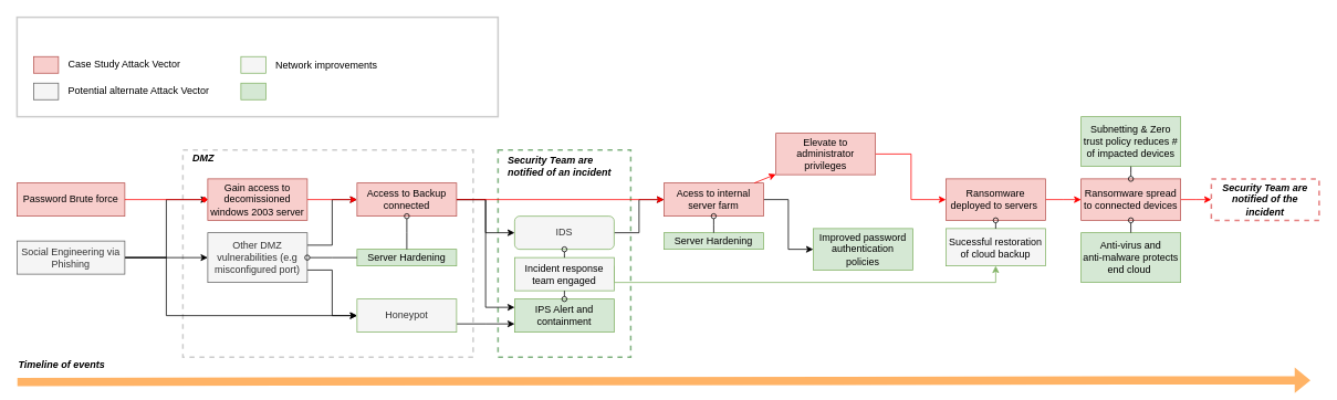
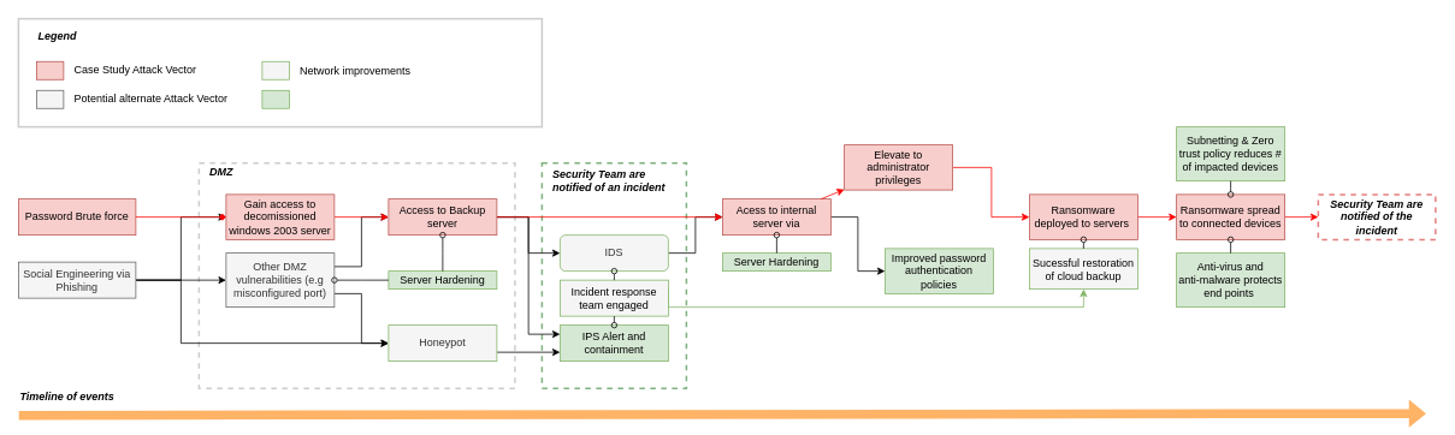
+ <mxCell id="44" value="Legend" style="text;html=1;resizable=0;autosize=1;align=left;verticalAlign=middle;points=[];fillColor=none;strokeColor=none;rounded=0;fontStyle=3" parent="1" vertex="1"><mxGeometry x="40" y="30" width="60" height="20" as="geometry" /></mxCell>
- <mxCell id="11" value="Access to Backup connected" style="rounded=0;whiteSpace=wrap;html=1;fontSize=12;glass=0;strokeWidth=1;shadow=0;fillColor=#f8cecc;strokeColor=#b85450;" parent="1" vertex="1"><mxGeometry x="430" y="220" width="120" height="40" as="geometry" /></mxCell>
+ <mxCell id="11" value="Access to Backup server" style="rounded=0;whiteSpace=wrap;html=1;fontSize=12;glass=0;strokeWidth=1;shadow=0;fillColor=#f8cecc;strokeColor=#b85450;" parent="1" vertex="1"><mxGeometry x="430" y="220" width="120" height="40" as="geometry" /></mxCell>
- <mxCell id="21" value="Acess to internal server farm" style="rounded=0;whiteSpace=wrap;html=1;fontSize=12;glass=0;strokeWidth=1;shadow=0;fillColor=#f8cecc;strokeColor=#b85450;" parent="1" vertex="1"><mxGeometry x="800" y="220" width="120" height="40" as="geometry" /></mxCell>
+ <mxCell id="21" value="Acess to internal server via" style="rounded=0;whiteSpace=wrap;html=1;fontSize=12;glass=0;strokeWidth=1;shadow=0;fillColor=#f8cecc;strokeColor=#b85450;" parent="1" vertex="1"><mxGeometry x="800" y="220" width="120" height="40" as="geometry" /></mxCell>
- <mxCell id="36" value="Anti-virus and &lt;br&gt;anti-malware protects end cloud&amp;nbsp;" style="rounded=0;whiteSpace=wrap;html=1;fontSize=12;glass=0;strokeWidth=1;shadow=0;fillColor=#d5e8d4;strokeColor=#82b366;" parent="1" vertex="1"><mxGeometry x="1303" y="280" width="120" height="60" as="geometry" /></mxCell>
+ <mxCell id="36" value="Anti-virus and &lt;br&gt;anti-malware protects end points&amp;nbsp;" style="rounded=0;whiteSpace=wrap;html=1;fontSize=12;glass=0;strokeWidth=1;shadow=0;fillColor=#d5e8d4;strokeColor=#82b366;" parent="1" vertex="1"><mxGeometry x="1303" y="280" width="120" height="60" as="geometry" /></mxCell>
